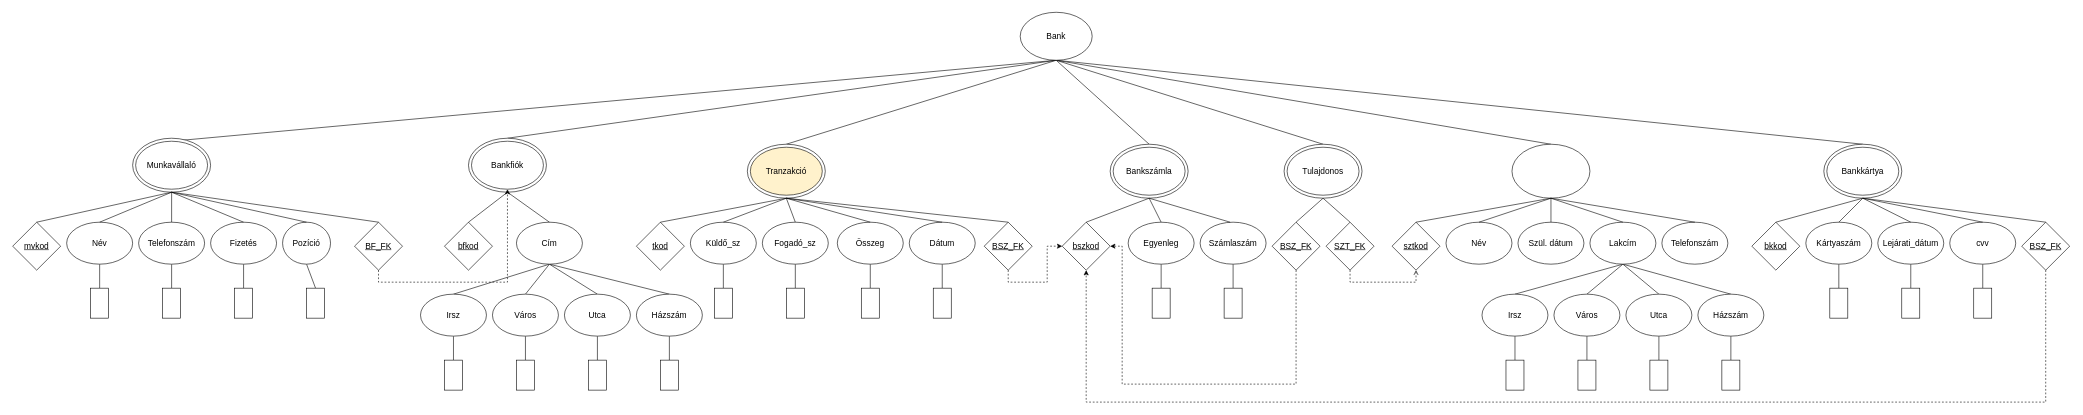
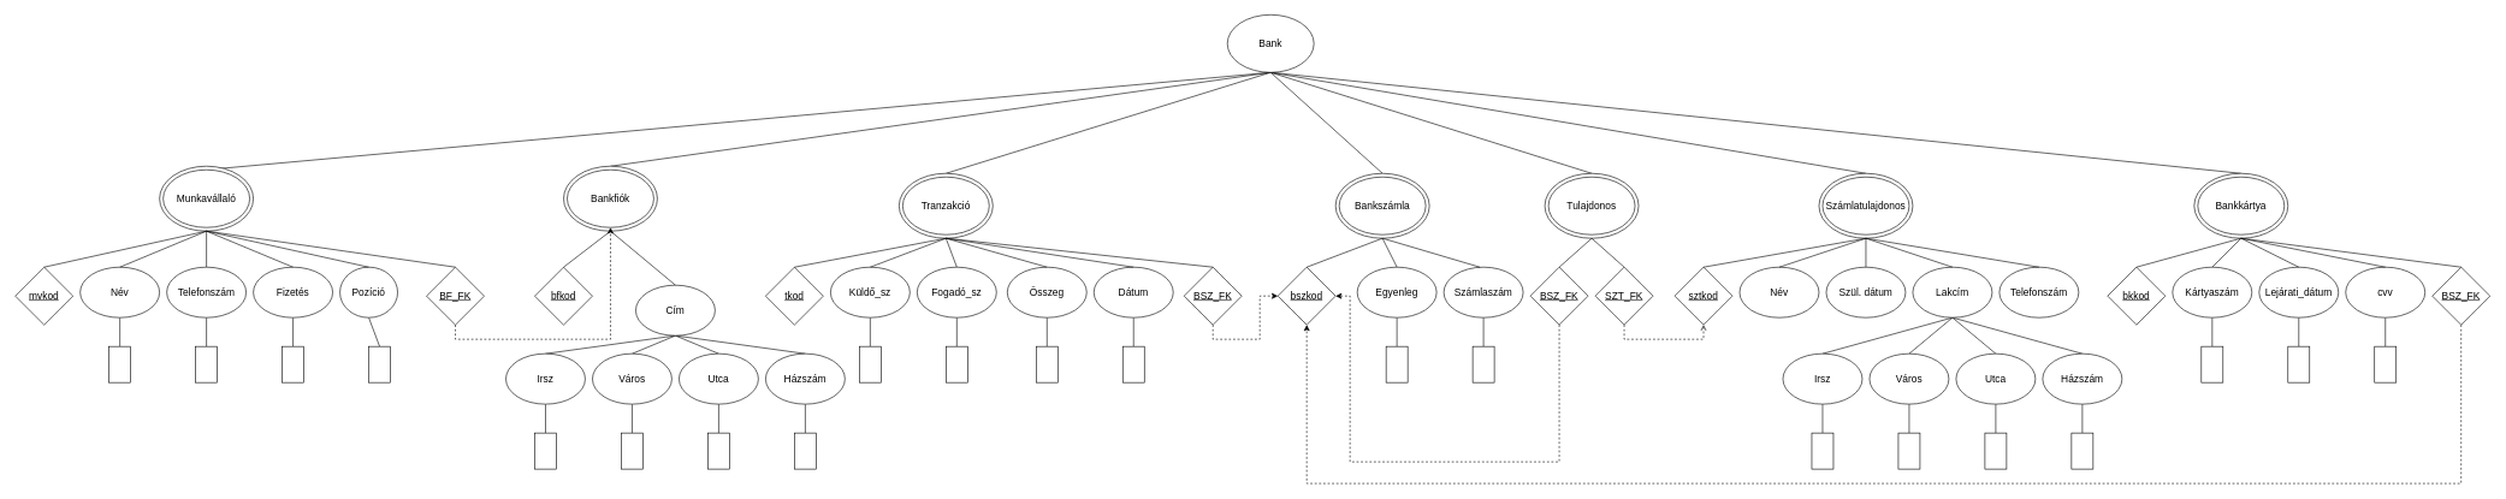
- <mxCell id="15" value="&lt;font style=&quot;font-size: 14px;&quot;&gt;Tranzakció&lt;/font&gt;" style="ellipse;whiteSpace=wrap;html=1;fillStyle=auto;perimeterSpacing=0;strokeColor=default;fillColor=#fff2cc;" parent="13" vertex="1"><mxGeometry x="5" y="5" width="120" height="80" as="geometry" /></mxCell>
+ <mxCell id="15" value="&lt;font style=&quot;font-size: 14px;&quot;&gt;Tranzakció&lt;/font&gt;" style="ellipse;whiteSpace=wrap;html=1;fillStyle=auto;perimeterSpacing=0;strokeColor=default;" parent="13" vertex="1"><mxGeometry x="5" y="5" width="120" height="80" as="geometry" /></mxCell>
+ <mxCell id="21" value="&lt;font style=&quot;font-size: 14px;&quot;&gt;Számlatulajdonos&lt;/font&gt;" style="ellipse;whiteSpace=wrap;html=1;fillStyle=auto;perimeterSpacing=0;strokeColor=default;" parent="19" vertex="1"><mxGeometry x="5" y="5" width="120" height="80" as="geometry" /></mxCell>
- <mxCell id="33" value="Cím" style="ellipse;whiteSpace=wrap;html=1;fillStyle=auto;strokeColor=default;strokeWidth=1;fontSize=14;" parent="1" vertex="1"><mxGeometry x="860" y="370" width="110" height="70" as="geometry" /></mxCell>
+ <mxCell id="33" value="Cím" style="ellipse;whiteSpace=wrap;html=1;fillStyle=auto;strokeColor=default;strokeWidth=1;fontSize=14;" parent="1" vertex="1"><mxGeometry x="880" y="395" width="110" height="70" as="geometry" /></mxCell>
